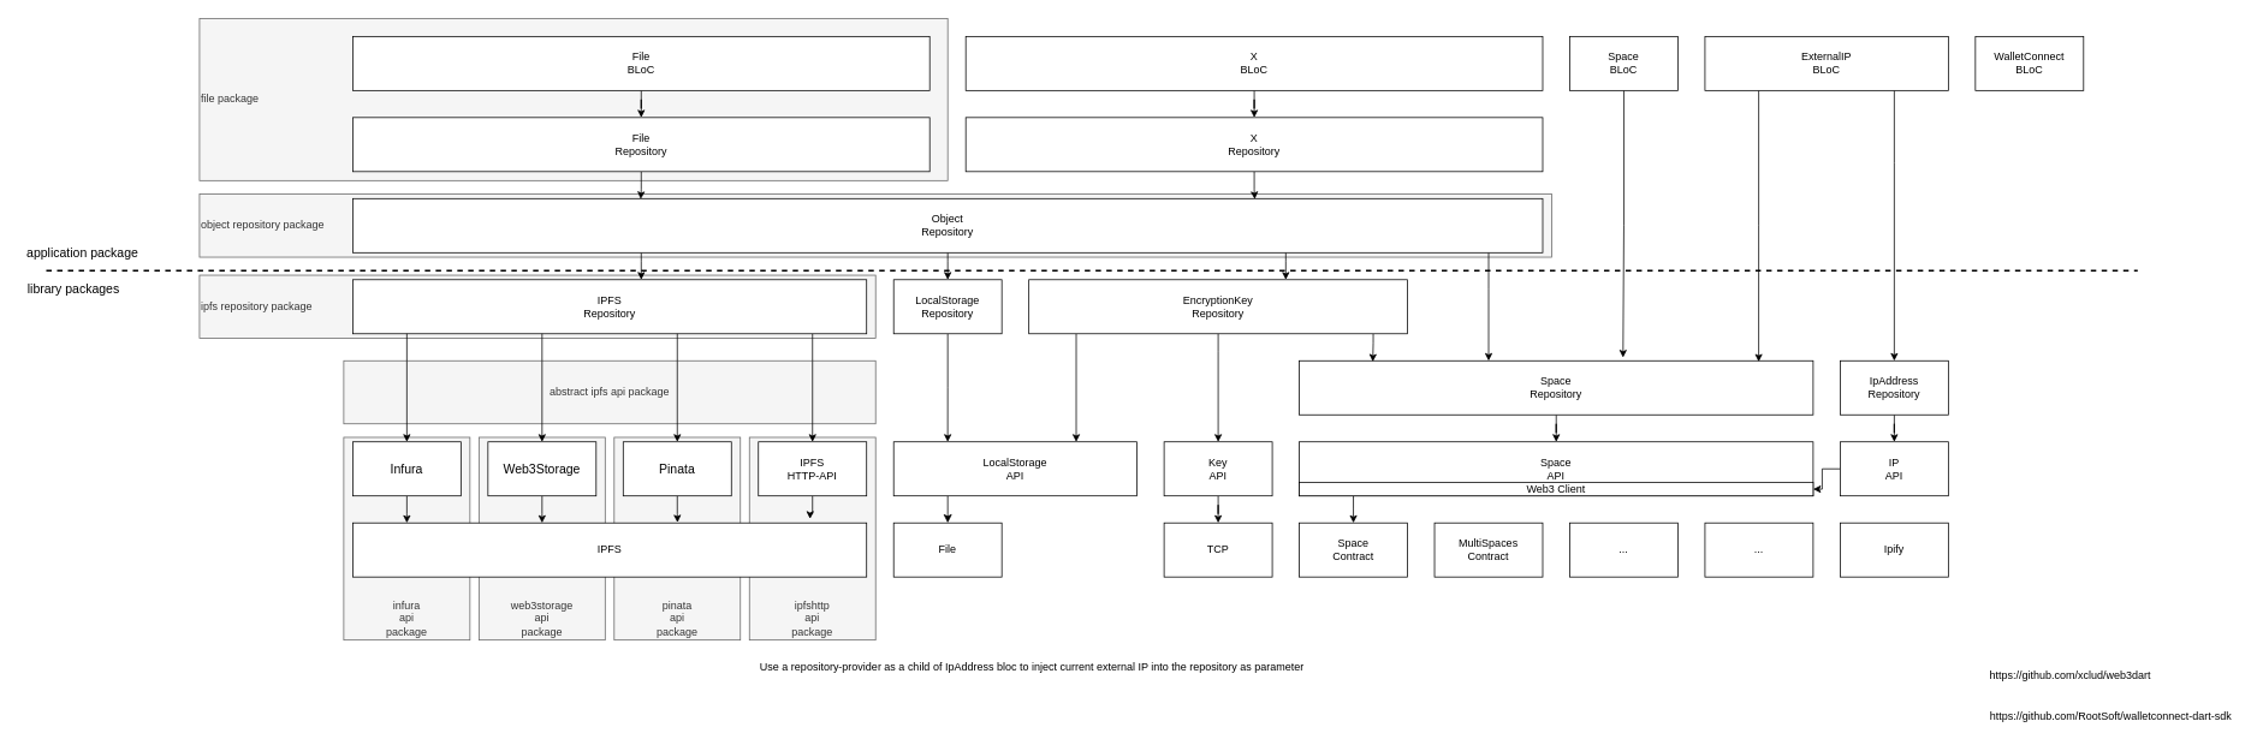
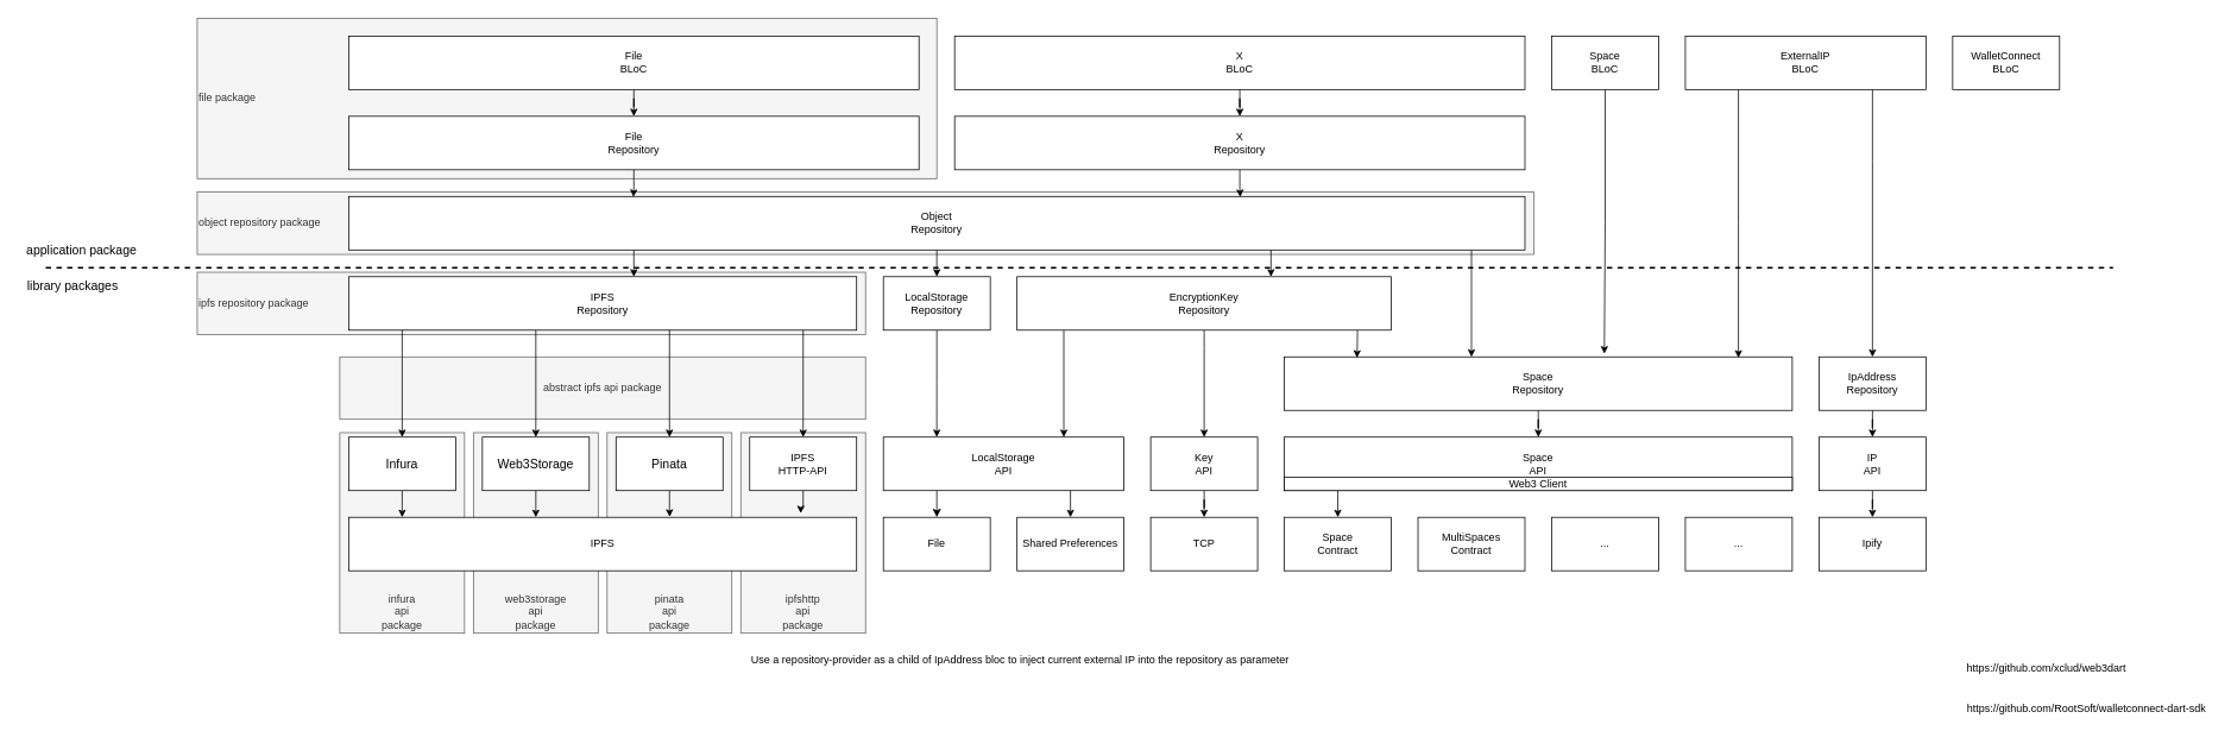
- <mxCell id="60" style="edgeStyle=orthogonalEdgeStyle;rounded=0;orthogonalLoop=1;jettySize=auto;html=1;" parent="1" source="61" target="53" edge="1"><mxGeometry relative="1" as="geometry" /></mxCell>
+ <mxCell id="60" style="edgeStyle=orthogonalEdgeStyle;rounded=0;orthogonalLoop=1;jettySize=auto;html=1;entryX=0.5;entryY=0;entryDx=0;entryDy=0;" parent="1" source="61" target="59" edge="1"><mxGeometry relative="1" as="geometry" /></mxCell>
+ <mxCell id="16" style="edgeStyle=orthogonalEdgeStyle;rounded=0;orthogonalLoop=1;jettySize=auto;html=1;" parent="1" source="18" target="25" edge="1"><mxGeometry relative="1" as="geometry"><Array as="points"><mxPoint x="1200" y="560" /><mxPoint x="1200" y="560" /></Array></mxGeometry></mxCell>
+ <mxCell id="25" value="Shared Preferences" style="rounded=0;whiteSpace=wrap;html=1;" parent="1" vertex="1"><mxGeometry x="1140" y="580" width="120" height="60" as="geometry" /></mxCell>
